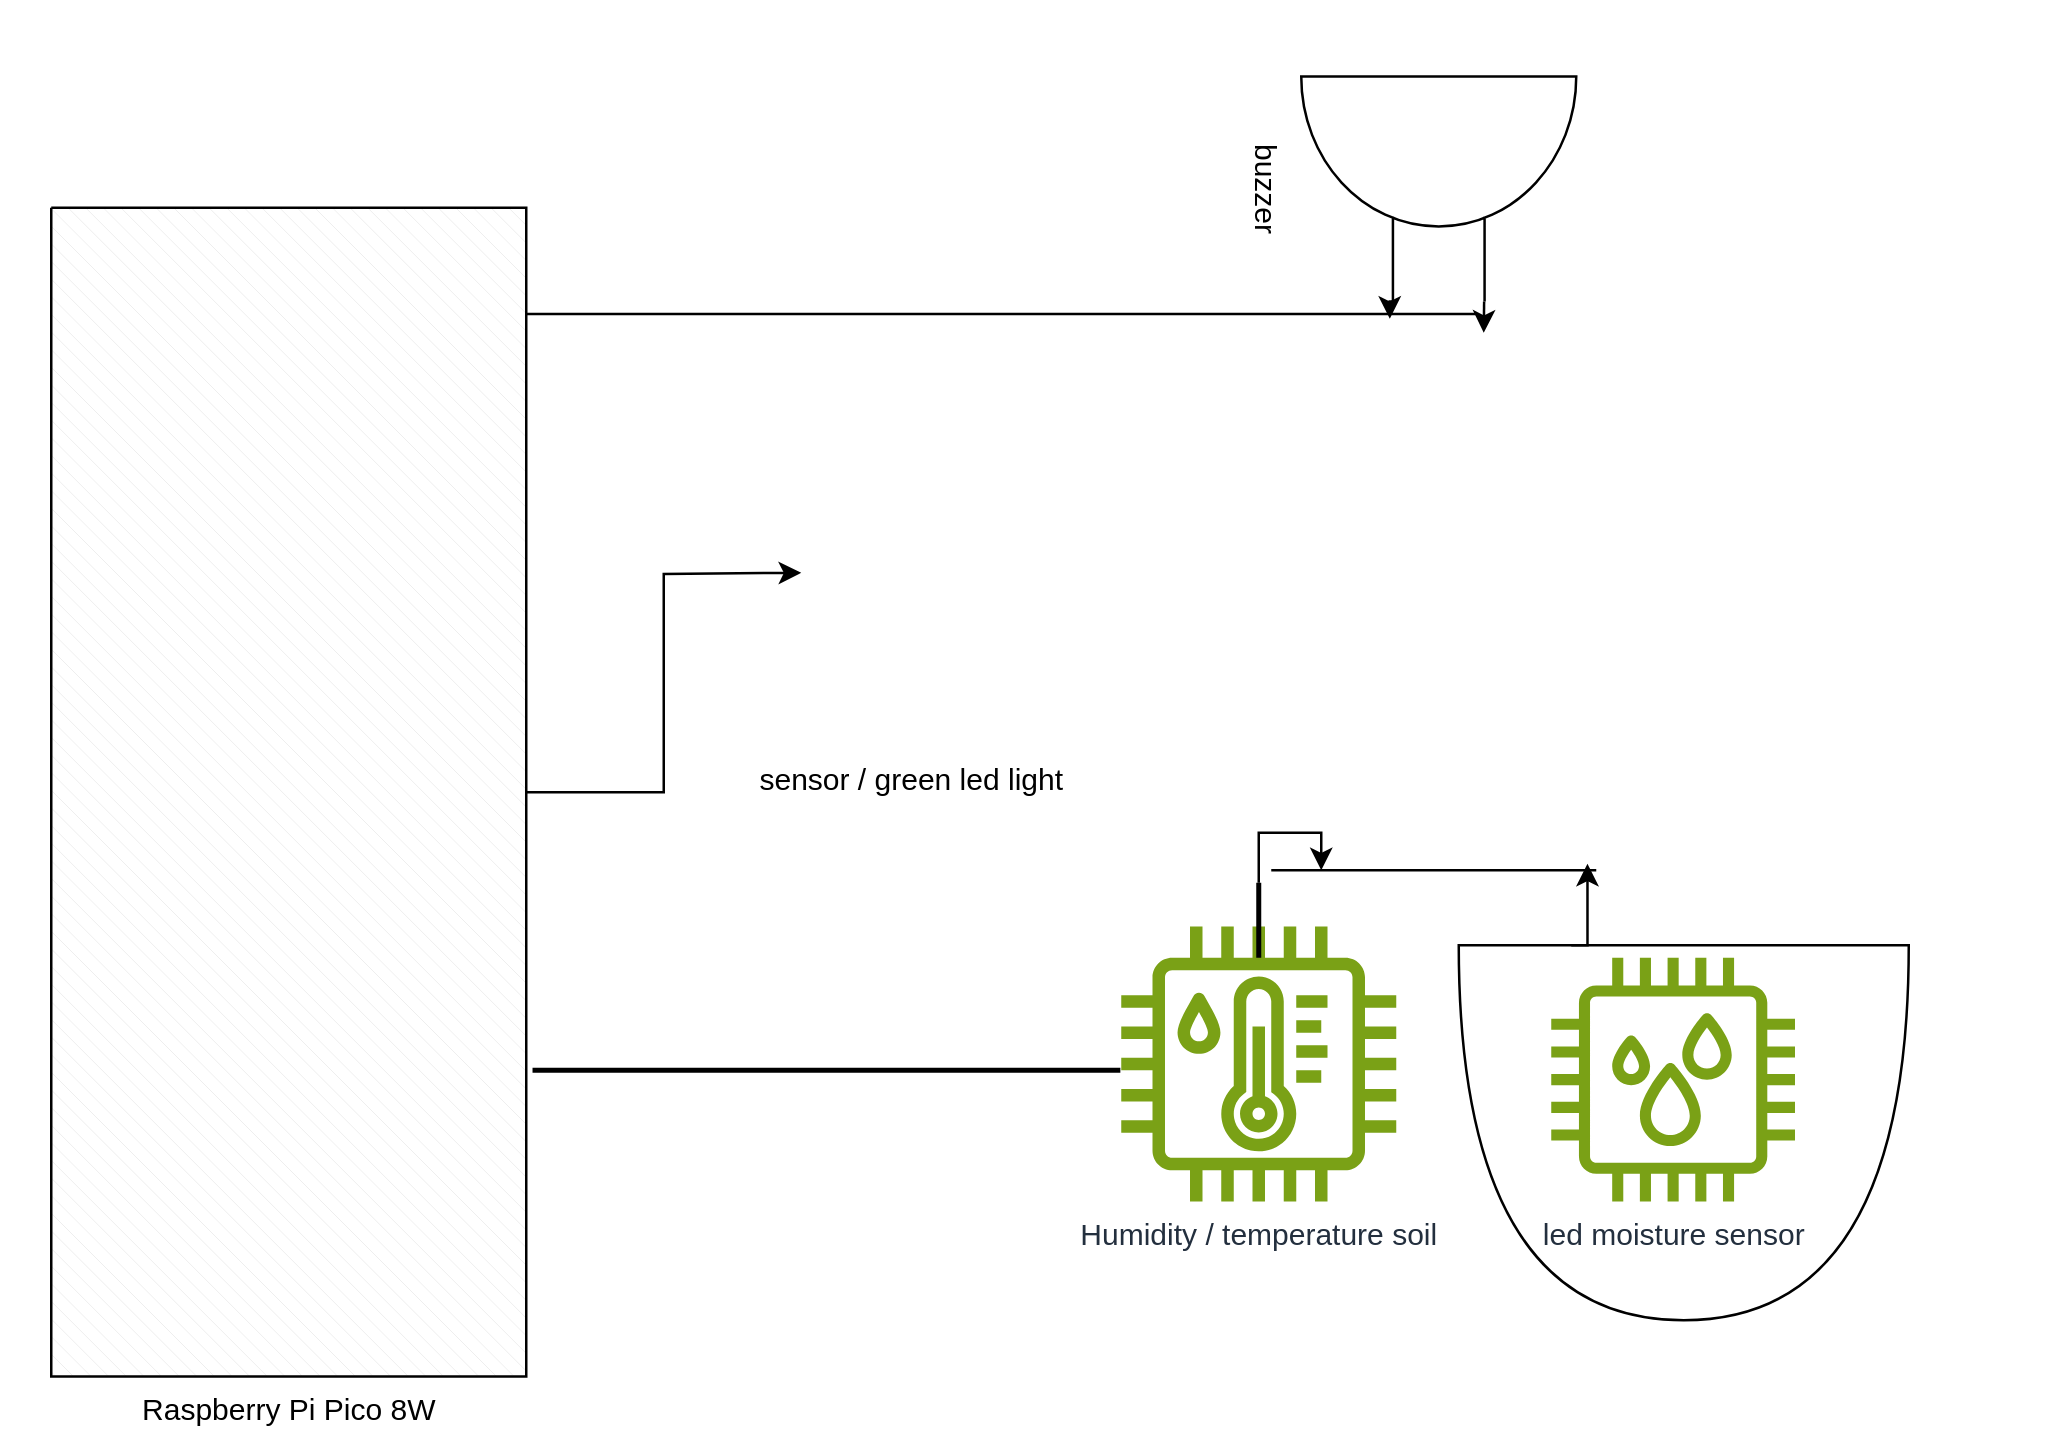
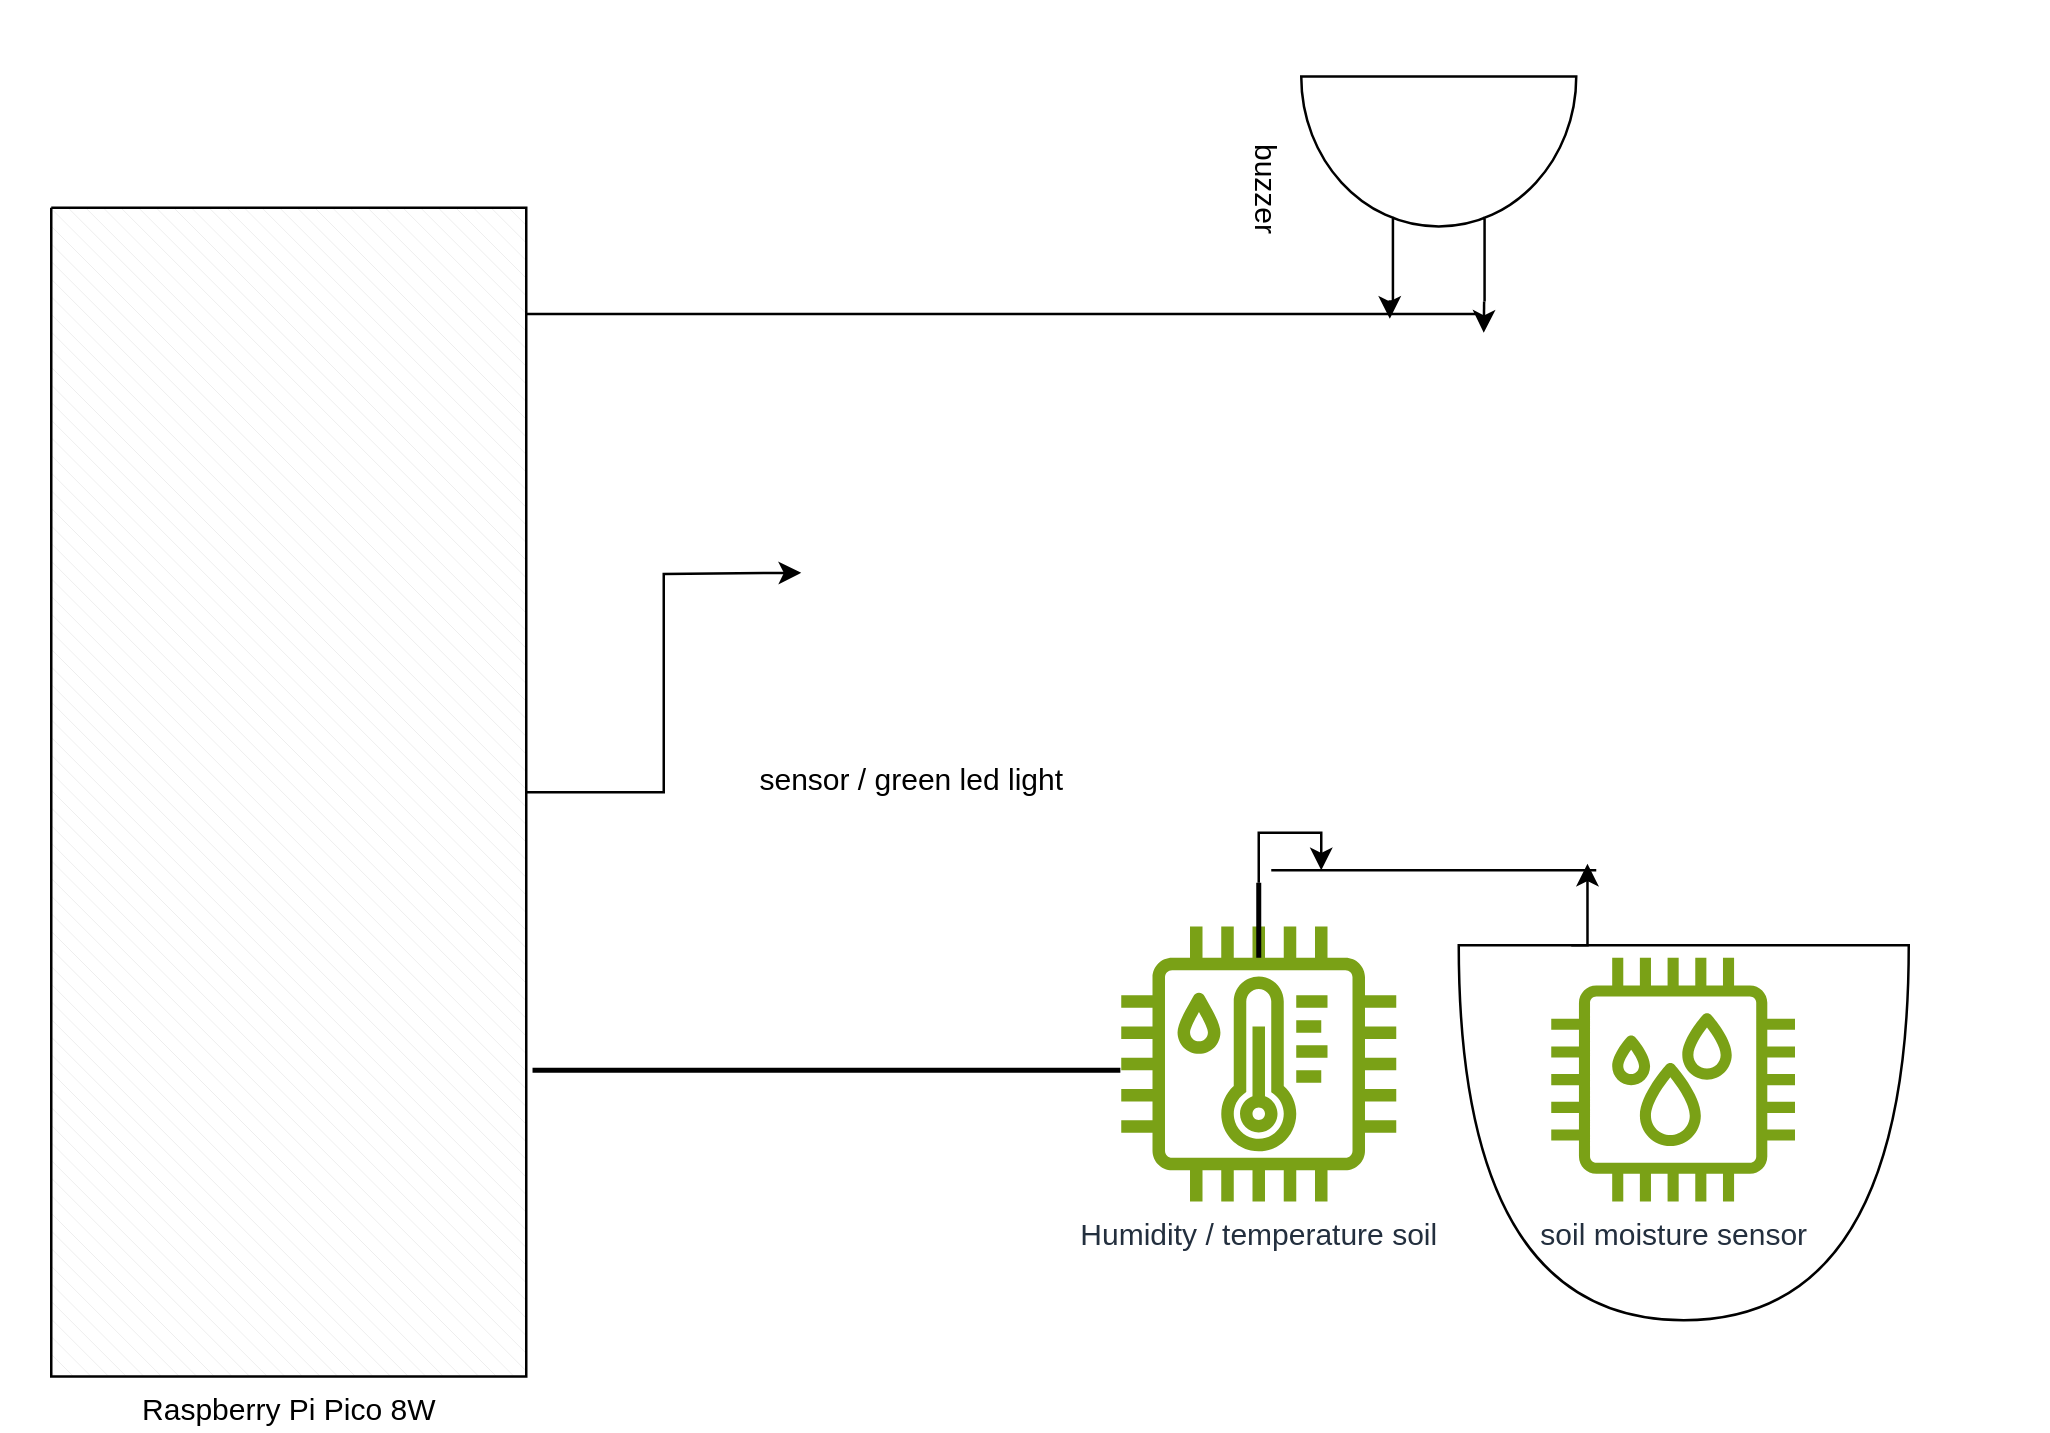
- <mxCell id="16" value="led moisture sensor" style="sketch=0;outlineConnect=0;fontColor=#232F3E;gradientColor=none;fillColor=#7AA116;strokeColor=none;dashed=0;verticalLabelPosition=bottom;verticalAlign=top;align=center;html=1;fontSize=12;fontStyle=0;aspect=fixed;pointerEvents=1;shape=mxgraph.aws4.iot_thing_humidity_sensor;" parent="1" vertex="1"><mxGeometry x="620" y="382.5" width="97.5" height="97.5" as="geometry" /></mxCell>
+ <mxCell id="16" value="soil moisture sensor" style="sketch=0;outlineConnect=0;fontColor=#232F3E;gradientColor=none;fillColor=#7AA116;strokeColor=none;dashed=0;verticalLabelPosition=bottom;verticalAlign=top;align=center;html=1;fontSize=12;fontStyle=0;aspect=fixed;pointerEvents=1;shape=mxgraph.aws4.iot_thing_humidity_sensor;" parent="1" vertex="1"><mxGeometry x="620" y="382.5" width="97.5" height="97.5" as="geometry" /></mxCell>
